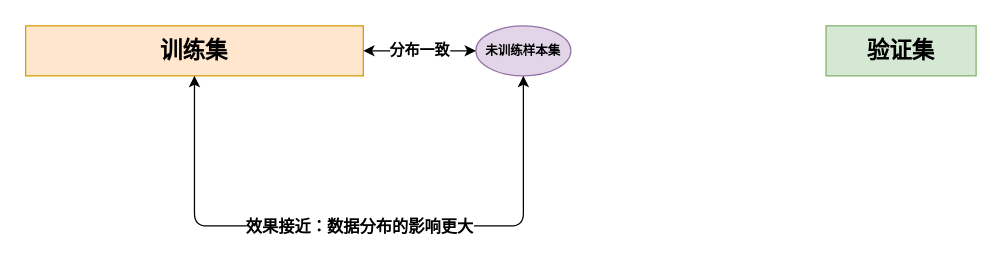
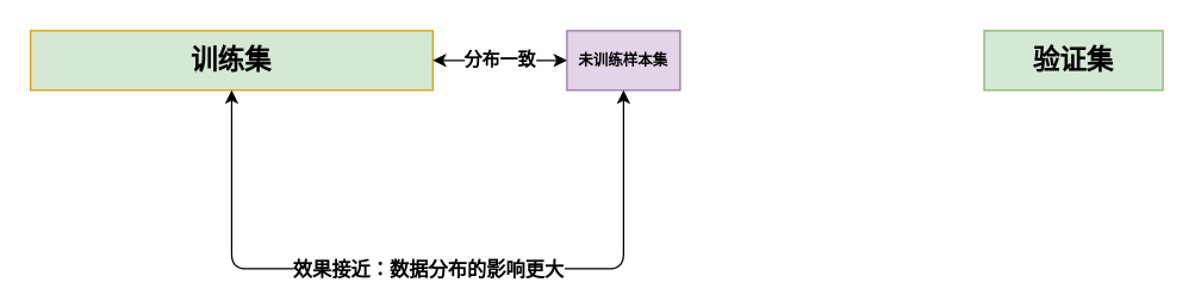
- <mxCell id="2" value="&lt;b&gt;&lt;font style=&quot;font-size: 18px&quot;&gt;训练集&lt;/font&gt;&lt;/b&gt;" style="rounded=0;whiteSpace=wrap;html=1;fillColor=#ffe6cc;strokeColor=#d79b00;" vertex="1" parent="1"><mxGeometry x="20" y="20" width="270" height="40" as="geometry" /></mxCell>
+ <mxCell id="2" value="&lt;b&gt;&lt;font style=&quot;font-size: 18px&quot;&gt;训练集&lt;/font&gt;&lt;/b&gt;" style="rounded=0;whiteSpace=wrap;html=1;fillColor=#d5e8d4;strokeColor=#d79b00;" vertex="1" parent="1"><mxGeometry x="20" y="20" width="270" height="40" as="geometry" /></mxCell>
- <mxCell id="3" value="&lt;span style=&quot;font-size: 10px;&quot;&gt;&lt;b style=&quot;font-size: 10px;&quot;&gt;未训练样本集&lt;/b&gt;&lt;/span&gt;" style="ellipse;whiteSpace=wrap;html=1;fillColor=#e1d5e7;strokeColor=#9673a6;fontSize=10;" vertex="1" parent="1"><mxGeometry x="380" y="20" width="76" height="40" as="geometry" /></mxCell>
+ <mxCell id="3" value="&lt;span style=&quot;font-size: 10px;&quot;&gt;&lt;b style=&quot;font-size: 10px;&quot;&gt;未训练样本集&lt;/b&gt;&lt;/span&gt;" style="rounded=0;whiteSpace=wrap;html=1;fillColor=#e1d5e7;strokeColor=#9673a6;fontSize=10;" vertex="1" parent="1"><mxGeometry x="380" y="20" width="76" height="40" as="geometry" /></mxCell>
